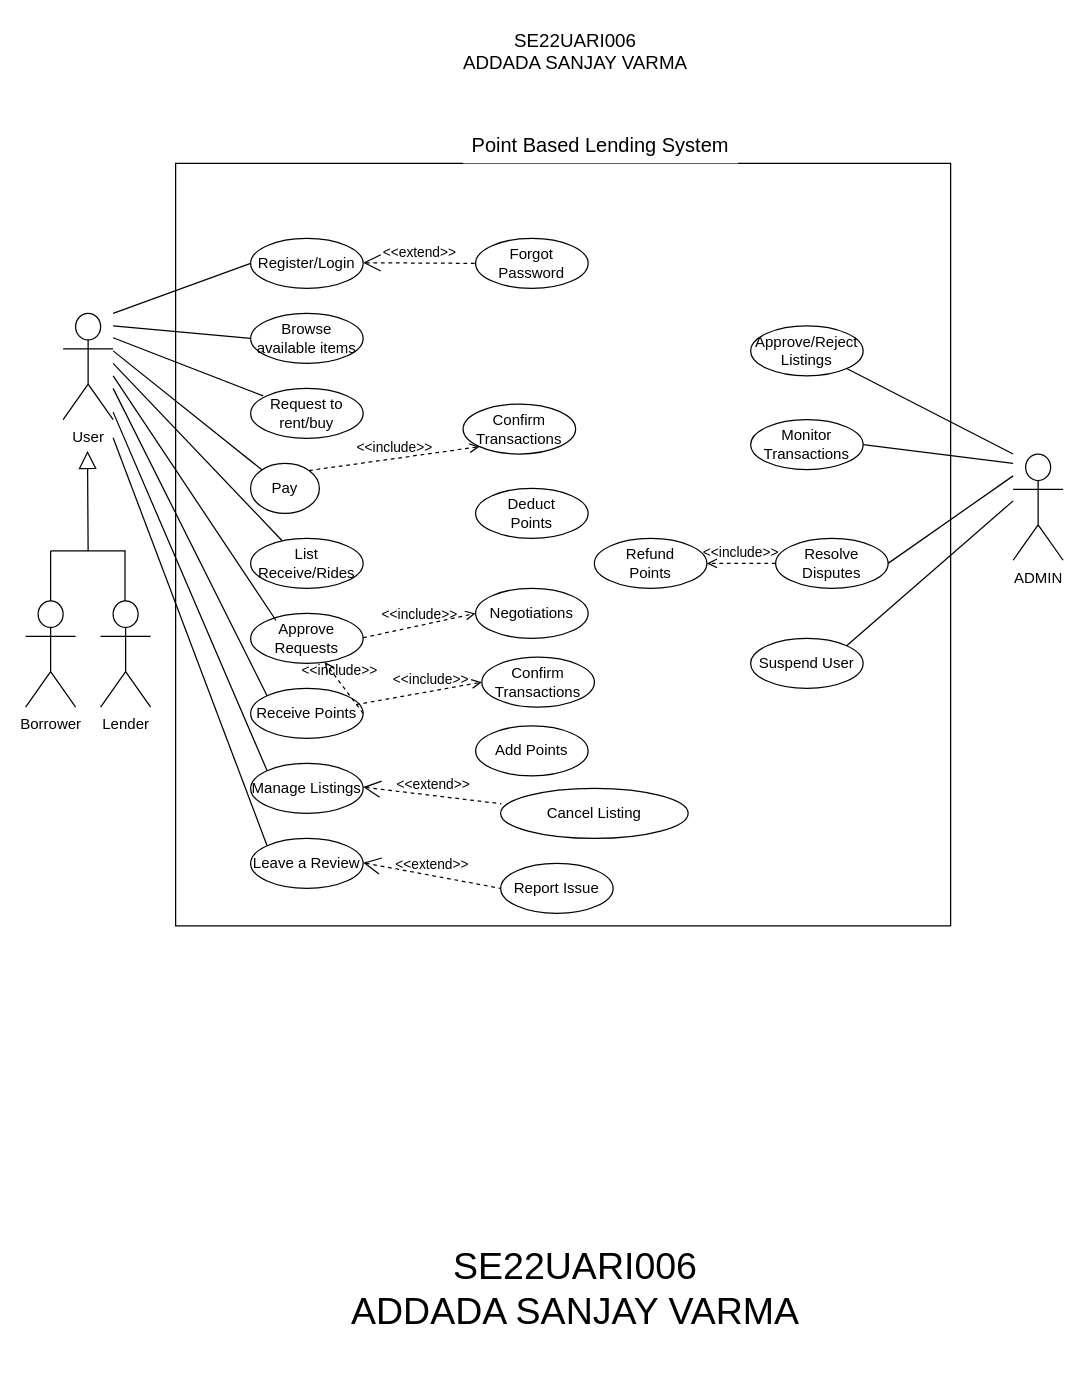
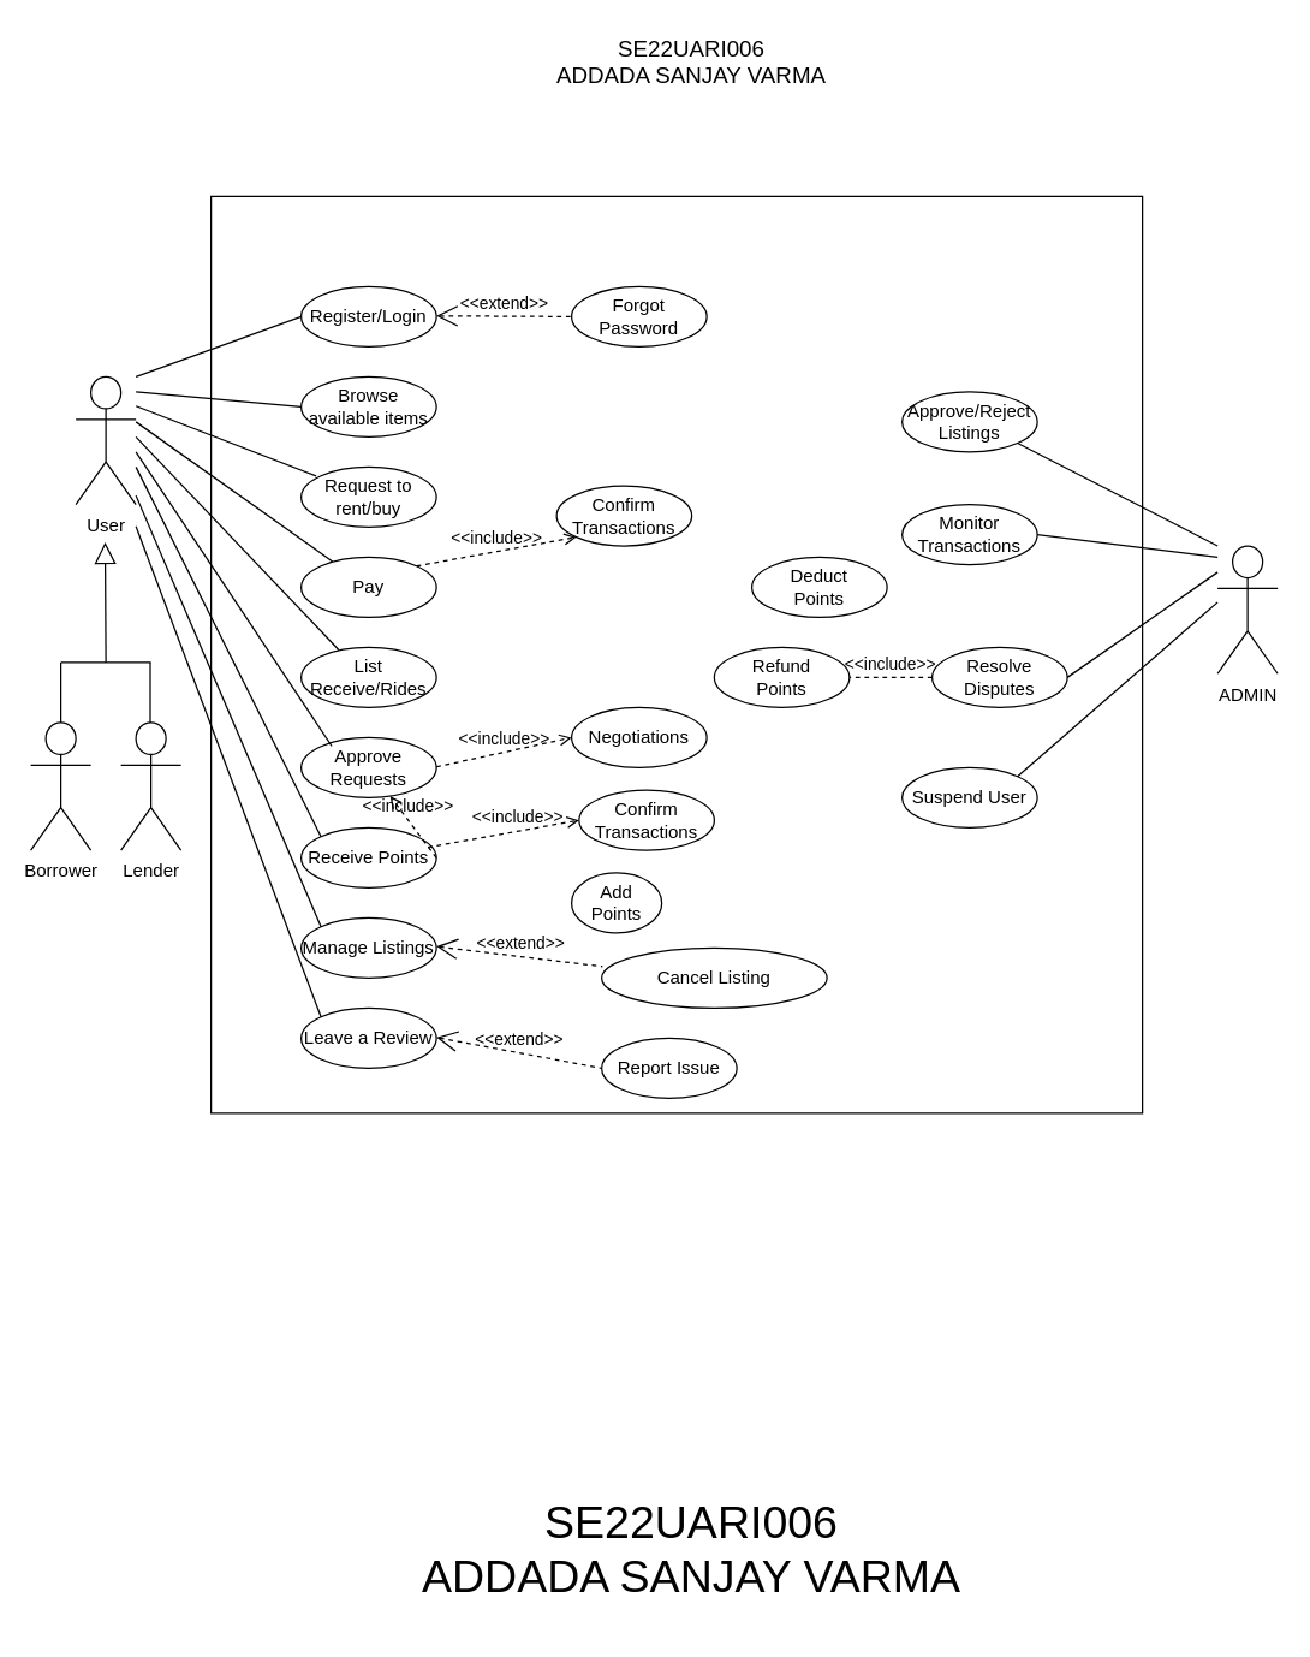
- <mxCell id="38" value="&lt;font style=&quot;font-size: 16px;&quot;&gt;Point Based Lending System&lt;/font&gt;" style="text;html=1;align=center;verticalAlign=middle;whiteSpace=wrap;rounded=0;fillColor=default;" vertex="1" parent="1"><mxGeometry x="370" y="100" width="220" height="30" as="geometry" /></mxCell>
- <mxCell id="7" value="Pay" style="ellipse;whiteSpace=wrap;html=1;" parent="1" vertex="1"><mxGeometry x="200" y="370" width="55" height="40" as="geometry" /></mxCell>
+ <mxCell id="7" value="Pay" style="ellipse;whiteSpace=wrap;html=1;" parent="1" vertex="1"><mxGeometry x="200" y="370" width="90" height="40" as="geometry" /></mxCell>
- <mxCell id="25" value="Deduct&lt;div&gt;Points&lt;/div&gt;" style="ellipse;whiteSpace=wrap;html=1;" vertex="1" parent="1"><mxGeometry x="380" y="390" width="90" height="40" as="geometry" /></mxCell>
+ <mxCell id="25" value="Deduct&lt;div&gt;Points&lt;/div&gt;" style="ellipse;whiteSpace=wrap;html=1;" vertex="1" parent="1"><mxGeometry x="500" y="370" width="90" height="40" as="geometry" /></mxCell>
- <mxCell id="41" value="&amp;lt;&amp;lt;include&amp;gt;&amp;gt;" style="edgeStyle=none;html=1;endArrow=open;verticalAlign=bottom;dashed=1;labelBackgroundColor=none;rounded=0;entryX=1;entryY=0.5;entryDx=0;entryDy=0;exitX=0;exitY=0.5;exitDx=0;exitDy=0;" edge="1" parent="1" source="21" target="24"><mxGeometry width="160" relative="1" as="geometry"><mxPoint x="520" y="540" as="sourcePoint" /><mxPoint x="680" y="540" as="targetPoint" /></mxGeometry></mxCell>
+ <mxCell id="41" value="&amp;lt;&amp;lt;include&amp;gt;&amp;gt;" style="edgeStyle=none;html=1;endArrow=none;verticalAlign=bottom;dashed=1;labelBackgroundColor=none;rounded=0;entryX=1;entryY=0.5;entryDx=0;entryDy=0;exitX=0;exitY=0.5;exitDx=0;exitDy=0;" edge="1" parent="1" source="21" target="24"><mxGeometry width="160" relative="1" as="geometry"><mxPoint x="520" y="540" as="sourcePoint" /><mxPoint x="680" y="540" as="targetPoint" /></mxGeometry></mxCell>
- <mxCell id="30" value="Add Points" style="ellipse;whiteSpace=wrap;html=1;" vertex="1" parent="1"><mxGeometry x="380" y="580" width="90" height="40" as="geometry" /></mxCell>
+ <mxCell id="30" value="Add Points" style="ellipse;whiteSpace=wrap;html=1;" vertex="1" parent="1"><mxGeometry x="380" y="580" width="60" height="40" as="geometry" /></mxCell>
